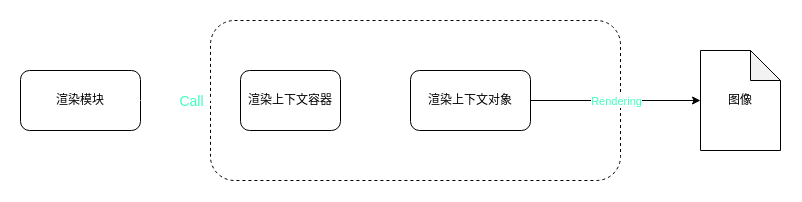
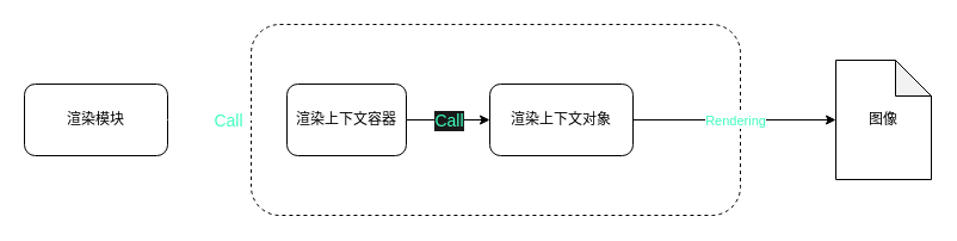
+ <mxCell id="9" value="" style="endArrow=classic;html=1;rounded=0;exitX=1;exitY=0.5;exitDx=0;exitDy=0;entryX=0;entryY=0.5;entryDx=0;entryDy=0;" parent="1" source="4" target="5" edge="1"><mxGeometry relative="1" as="geometry"><mxPoint x="355" y="180" as="sourcePoint" /><mxPoint x="455" y="180" as="targetPoint" /></mxGeometry></mxCell>
+ <mxCell id="10" value="Call" style="edgeLabel;resizable=0;html=1;align=center;verticalAlign=middle;labelBackgroundColor=#1A1A1A;fontColor=#3DFFBE;fontSize=14;" parent="9" connectable="0" vertex="1"><mxGeometry relative="1" as="geometry" /></mxCell>
